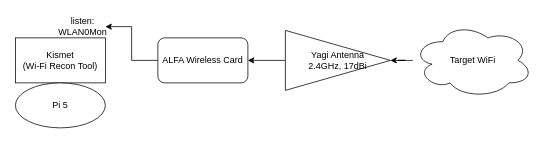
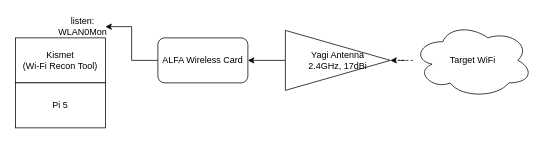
- <mxCell id="2" value="" style="edgeStyle=orthogonalEdgeStyle;rounded=0;orthogonalLoop=1;jettySize=auto;html=1;" edge="1" parent="1" source="3" target="5"><mxGeometry relative="1" as="geometry" /></mxCell>
+ <mxCell id="2" value="" style="edgeStyle=orthogonalEdgeStyle;rounded=0;orthogonalLoop=1;jettySize=auto;html=1;dashed=1;" edge="1" parent="1" source="3" target="5"><mxGeometry relative="1" as="geometry" /></mxCell>
- <mxCell id="10" value="Pi 5" style="ellipse;whiteSpace=wrap;html=1;" vertex="1" parent="1"><mxGeometry x="20" y="110" width="120" height="60" as="geometry" /></mxCell>
+ <mxCell id="10" value="Pi 5" style="rounded=0;whiteSpace=wrap;html=1;" vertex="1" parent="1"><mxGeometry x="20" y="110" width="120" height="60" as="geometry" /></mxCell>
